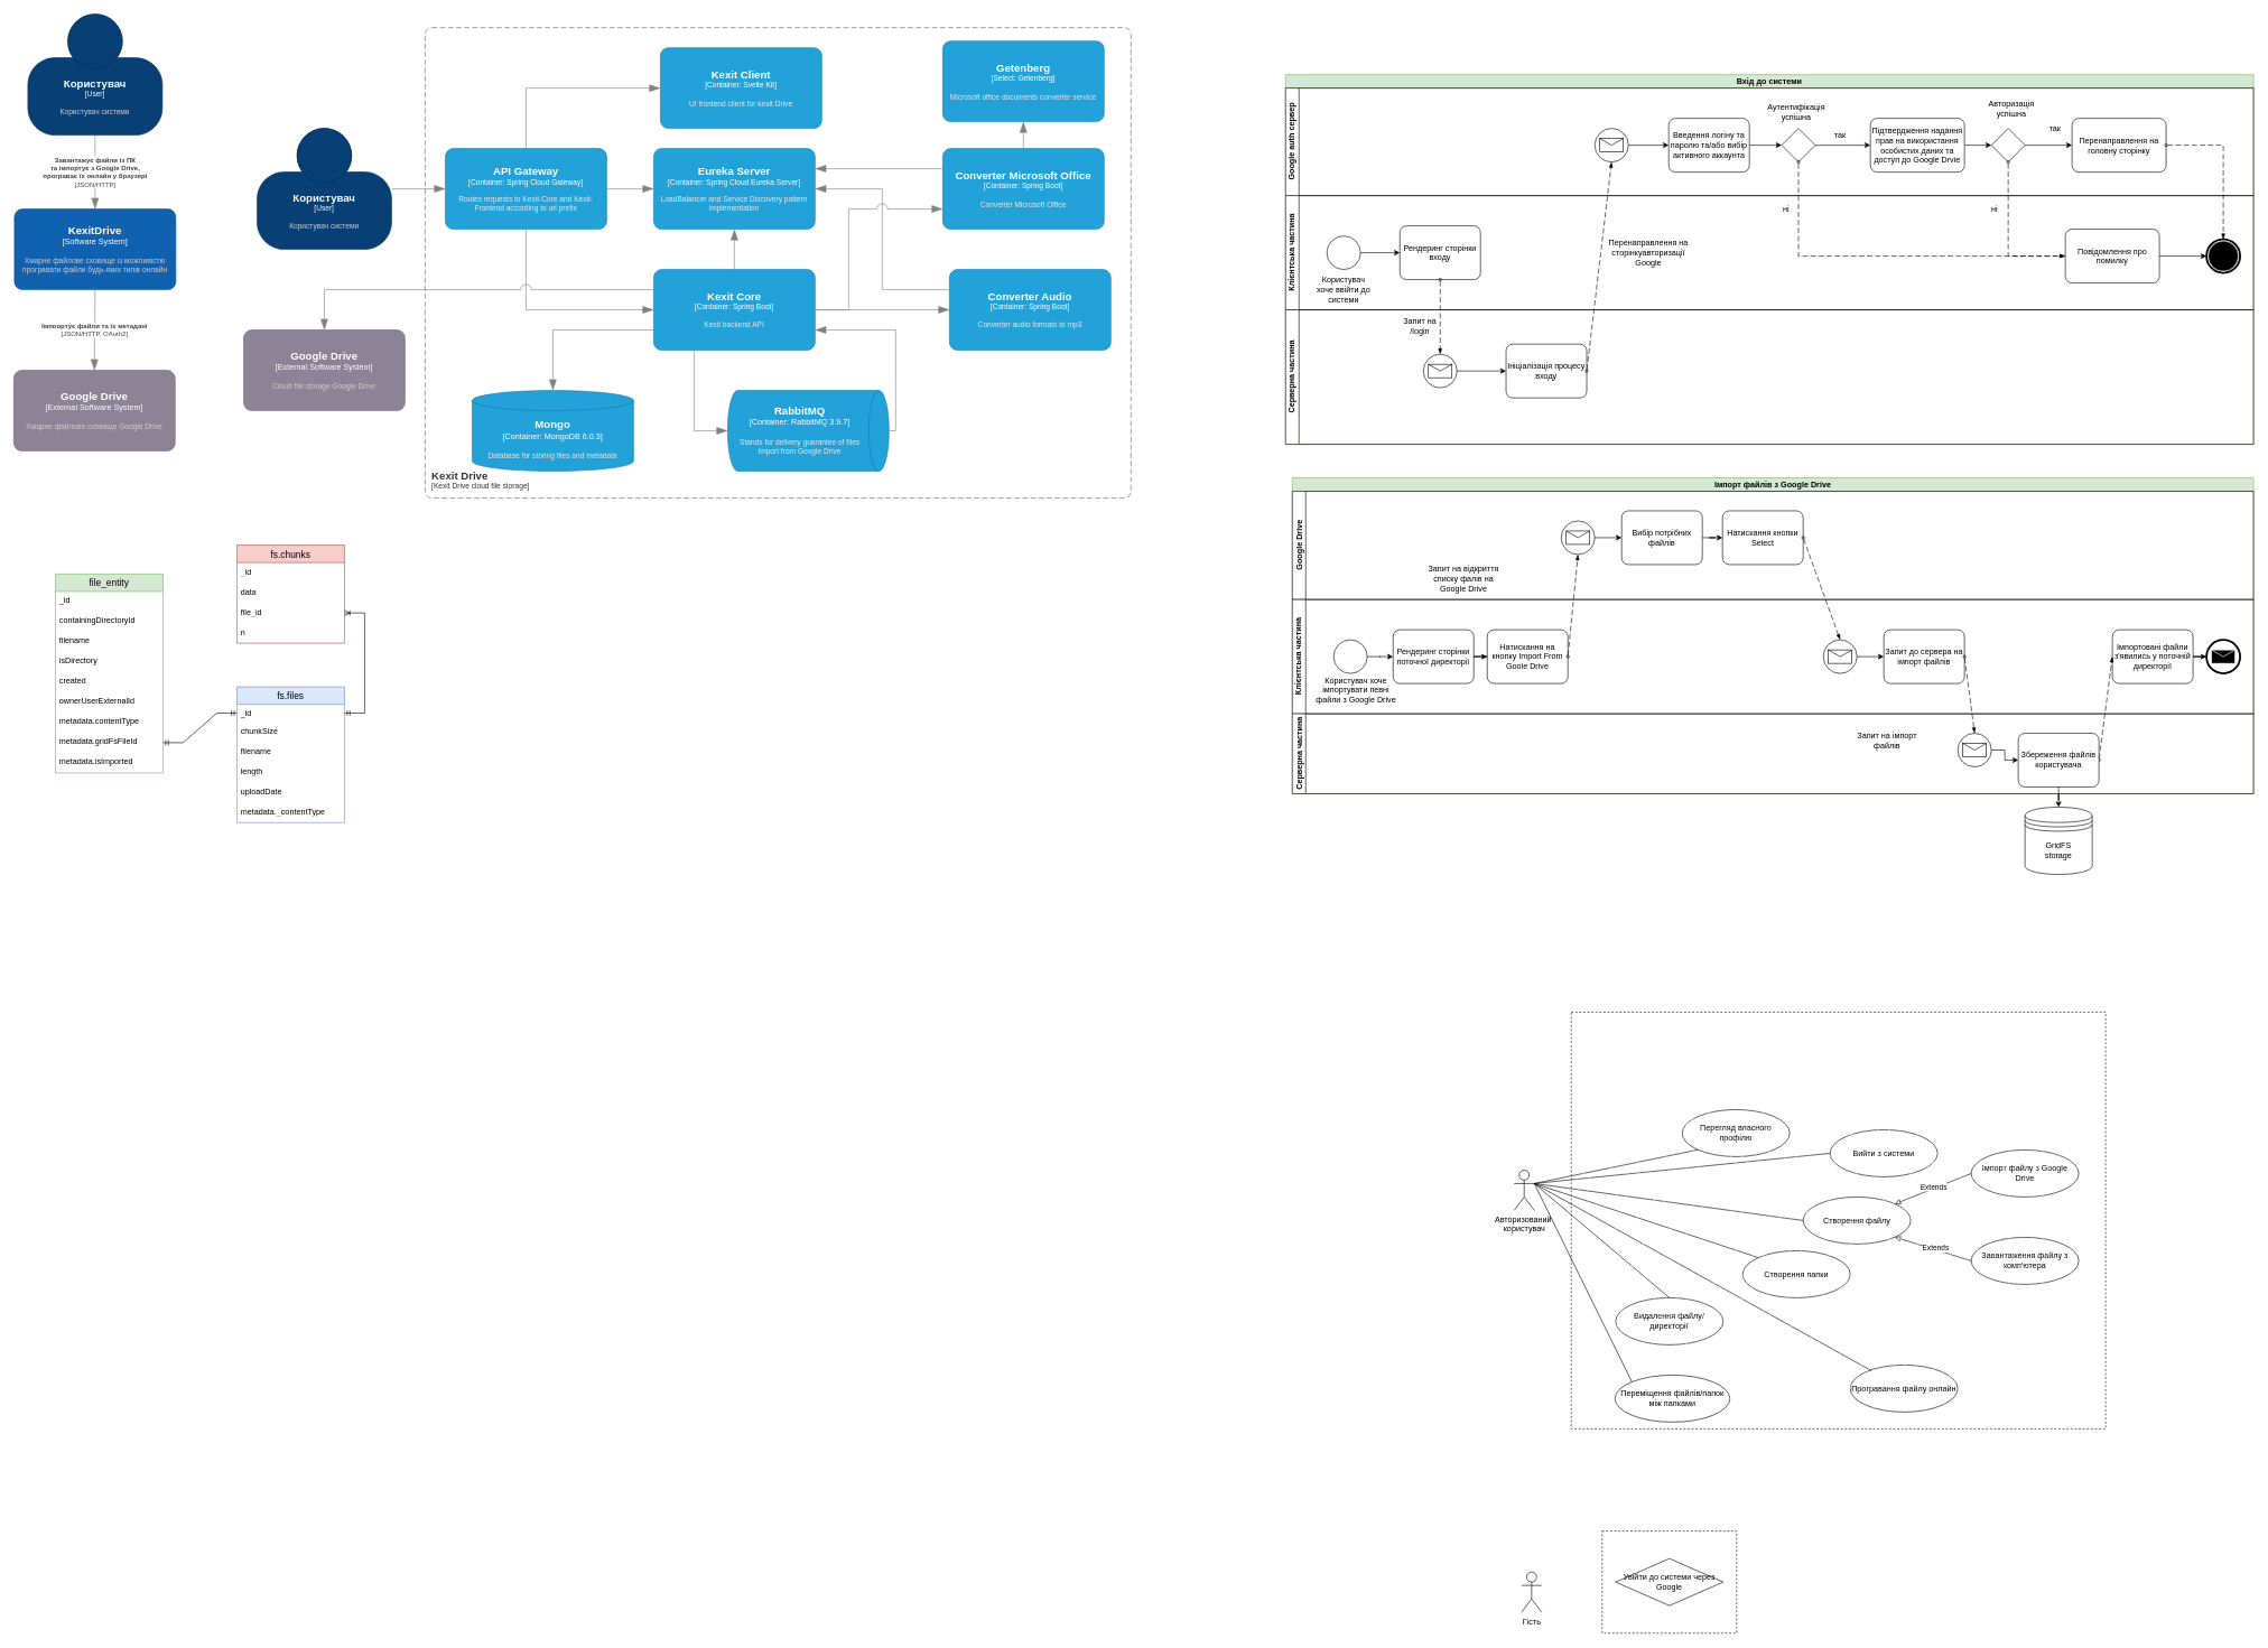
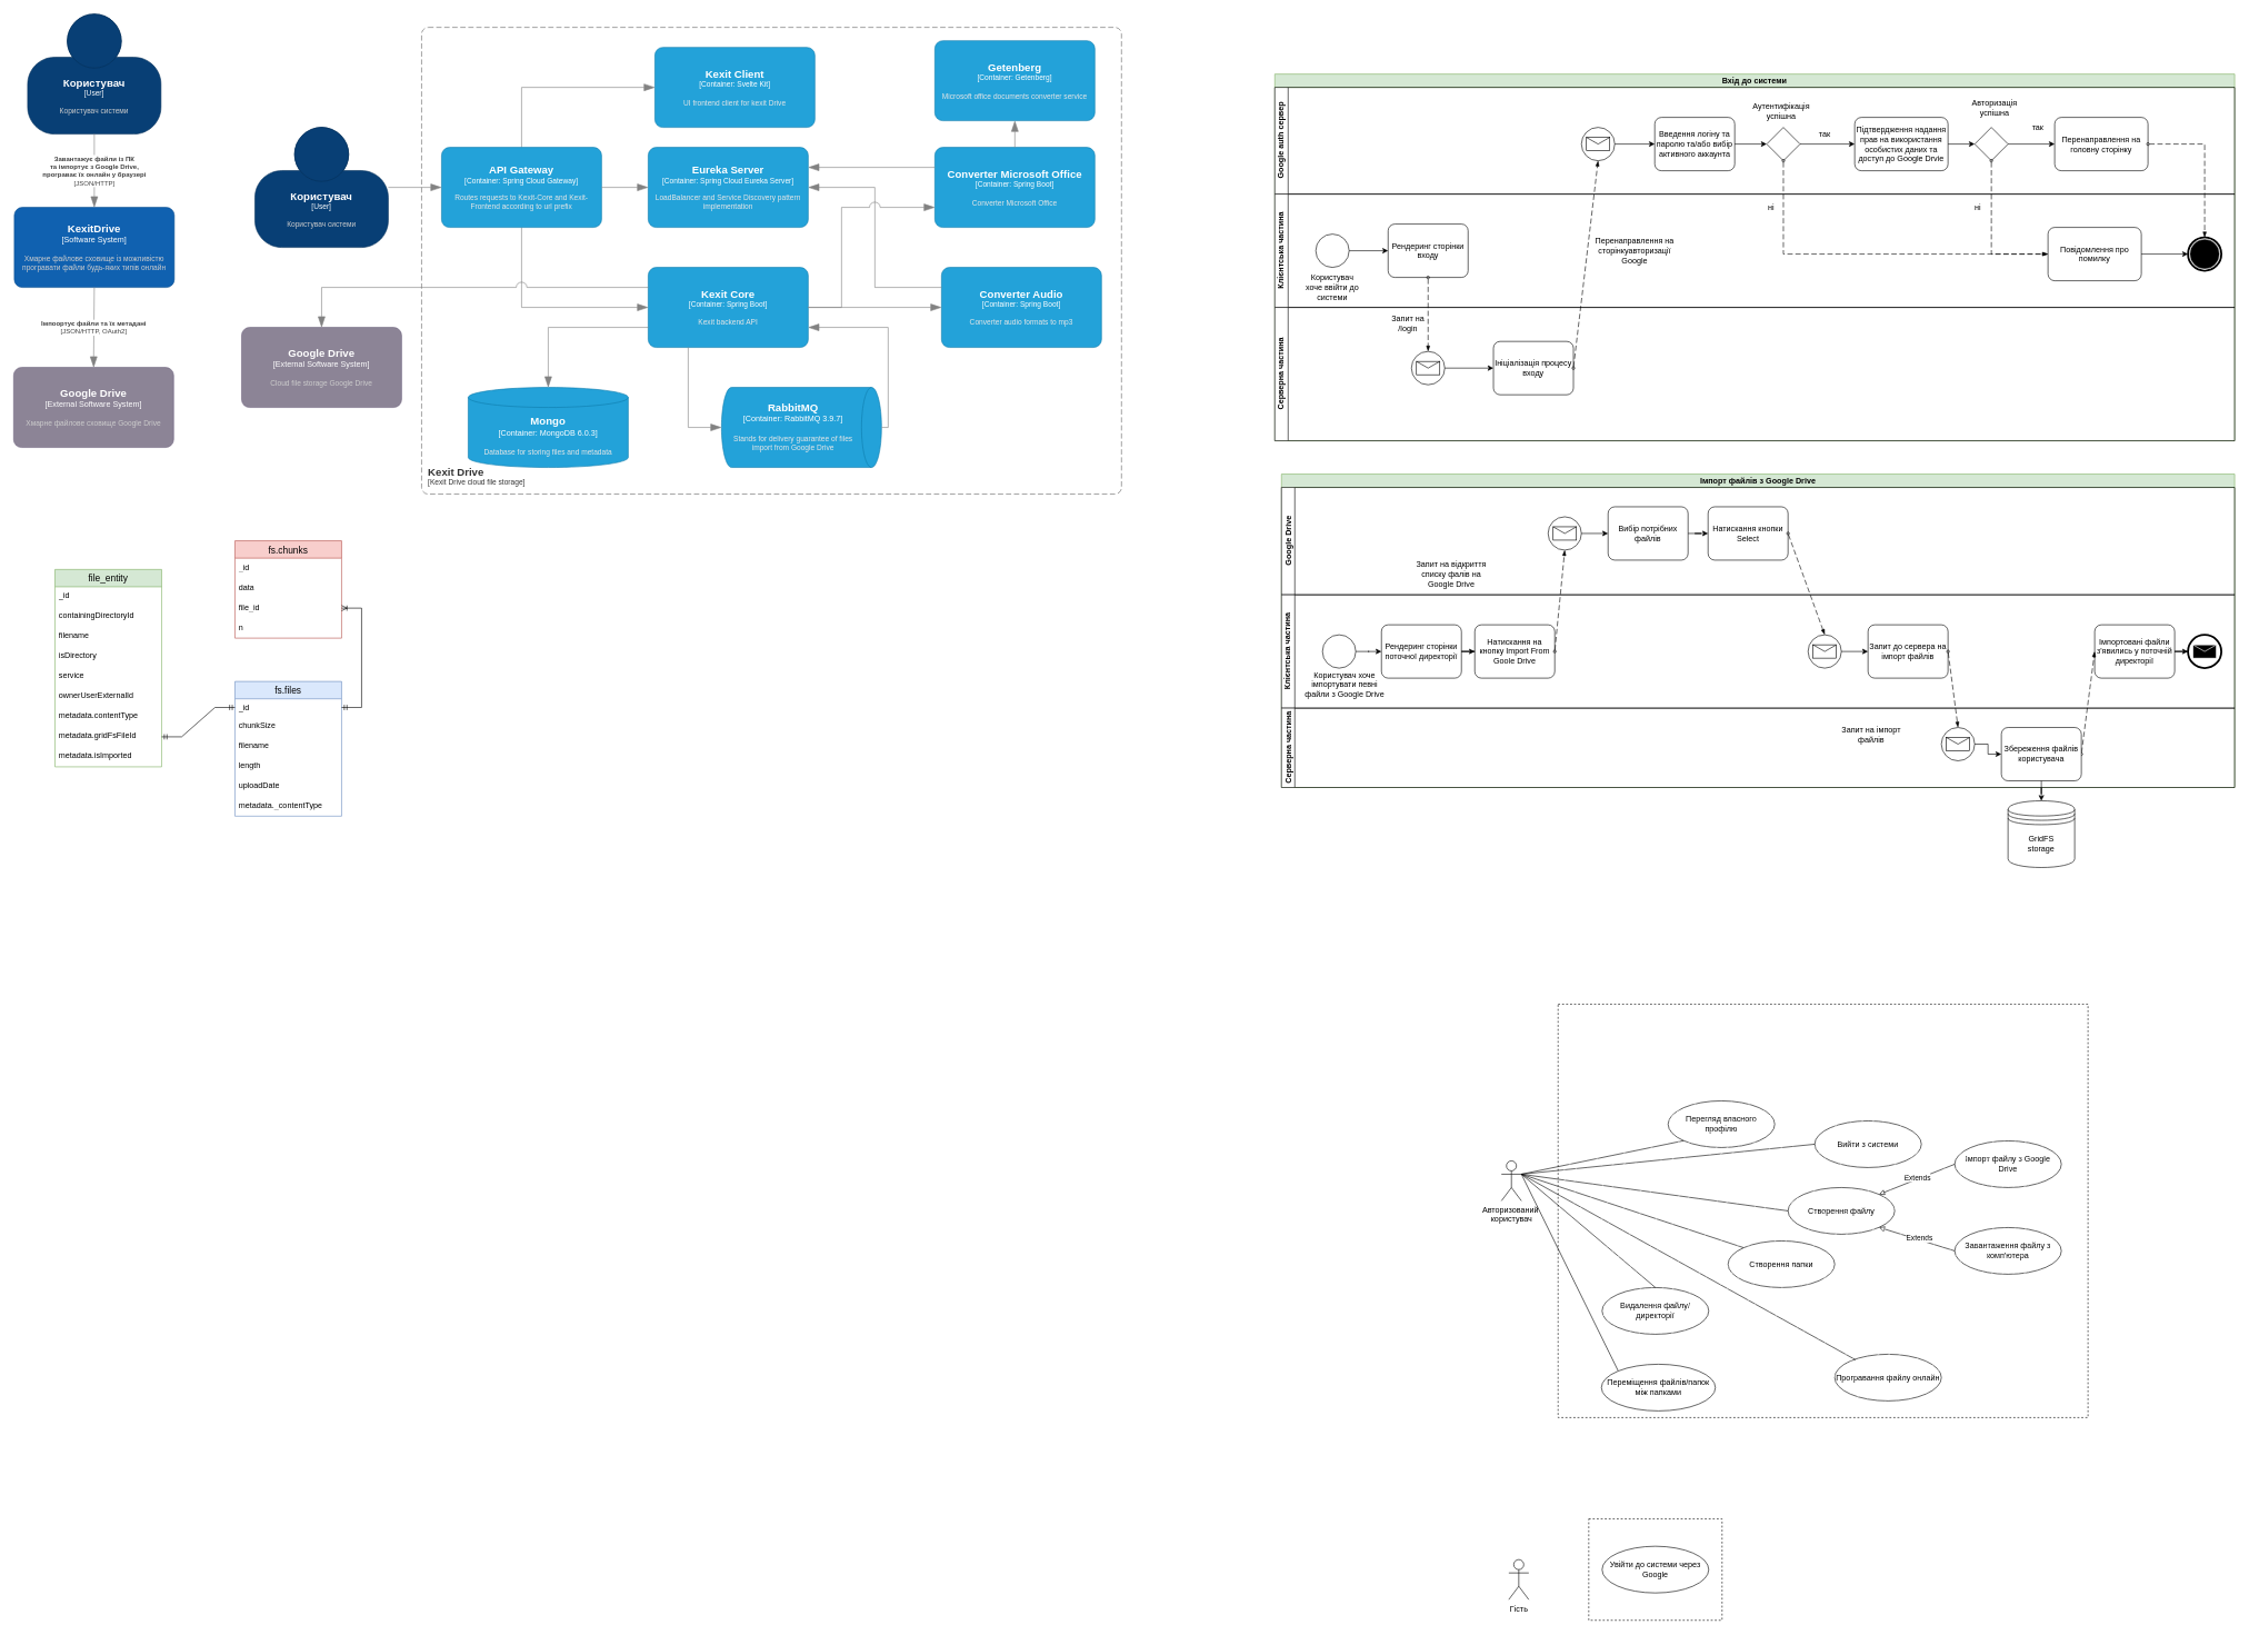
- <mxCell id="27" value="&lt;font style=&quot;font-size: 16px&quot;&gt;&lt;b&gt;Getenberg&lt;/b&gt;&lt;/font&gt;&lt;div&gt;[Select: Getenberg]&lt;/div&gt;&lt;br&gt;&lt;div&gt;&lt;font style=&quot;font-size: 11px&quot;&gt;&lt;font color=&quot;#E6E6E6&quot;&gt;Microsoft office documents converter service&lt;/font&gt;&lt;/div&gt;" style="rounded=1;whiteSpace=wrap;html=1;fontSize=11;labelBackgroundColor=none;fillColor=#23A2D9;fontColor=#ffffff;align=center;arcSize=10;strokeColor=#0E7DAD;metaEdit=1;resizable=0;points=[[0.25,0,0],[0.5,0,0],[0.75,0,0],[1,0.25,0],[1,0.5,0],[1,0.75,0],[0.75,1,0],[0.5,1,0],[0.25,1,0],[0,0.75,0],[0,0.5,0],[0,0.25,0]];" parent="1" vertex="1"><mxGeometry x="1402" y="60" width="240" height="120" as="geometry" /></mxCell>
+ <mxCell id="27" value="&lt;font style=&quot;font-size: 16px&quot;&gt;&lt;b&gt;Getenberg&lt;/b&gt;&lt;/font&gt;&lt;div&gt;[Container: Getenberg]&lt;/div&gt;&lt;br&gt;&lt;div&gt;&lt;font style=&quot;font-size: 11px&quot;&gt;&lt;font color=&quot;#E6E6E6&quot;&gt;Microsoft office documents converter service&lt;/font&gt;&lt;/div&gt;" style="rounded=1;whiteSpace=wrap;html=1;fontSize=11;labelBackgroundColor=none;fillColor=#23A2D9;fontColor=#ffffff;align=center;arcSize=10;strokeColor=#0E7DAD;metaEdit=1;resizable=0;points=[[0.25,0,0],[0.5,0,0],[0.75,0,0],[1,0.25,0],[1,0.5,0],[1,0.75,0],[0.75,1,0],[0.5,1,0],[0.25,1,0],[0,0.75,0],[0,0.5,0],[0,0.25,0]];" parent="1" vertex="1"><mxGeometry x="1402" y="60" width="240" height="120" as="geometry" /></mxCell>
- <mxCell id="20" value="&lt;div style=&quot;text-align: left&quot;&gt;&lt;div style=&quot;text-align: center&quot;&gt;&lt;b&gt;&lt;/b&gt;&lt;/div&gt;" style="endArrow=blockThin;html=1;fontSize=10;fontColor=#404040;strokeWidth=1;endFill=1;strokeColor=#828282;elbow=vertical;metaEdit=1;endSize=14;startSize=14;jumpStyle=arc;jumpSize=16;rounded=0;edgeStyle=orthogonalEdgeStyle;exitX=0.5;exitY=0;exitDx=0;exitDy=0;exitPerimeter=0;entryX=0.5;entryY=1;entryDx=0;entryDy=0;entryPerimeter=0;" parent="1" source="15" target="18" edge="1"><mxGeometry width="240" relative="1" as="geometry"><mxPoint x="1182" y="370" as="sourcePoint" /><mxPoint x="1422" y="370" as="targetPoint" /></mxGeometry></mxCell>
- <mxCell id="38" value="created" style="text;strokeColor=none;fillColor=none;spacingLeft=4;spacingRight=4;overflow=hidden;rotatable=0;points=[[0,0.5],[1,0.5]];portConstraint=eastwest;fontSize=12;whiteSpace=wrap;html=1;" parent="33" vertex="1"><mxGeometry y="146" width="160" height="30" as="geometry" /></mxCell>
+ <mxCell id="38" value="service" style="text;strokeColor=none;fillColor=none;spacingLeft=4;spacingRight=4;overflow=hidden;rotatable=0;points=[[0,0.5],[1,0.5]];portConstraint=eastwest;fontSize=12;whiteSpace=wrap;html=1;" parent="33" vertex="1"><mxGeometry y="146" width="160" height="30" as="geometry" /></mxCell>
- <mxCell id="129" value="Увійти до системи через Google" style="rhombus;whiteSpace=wrap;html=1;" parent="1" vertex="1"><mxGeometry x="2403" y="2318" width="160" height="70" as="geometry" /></mxCell>
+ <mxCell id="129" value="Увійти до системи через Google" style="ellipse;whiteSpace=wrap;html=1;" parent="1" vertex="1"><mxGeometry x="2403" y="2318" width="160" height="70" as="geometry" /></mxCell>
